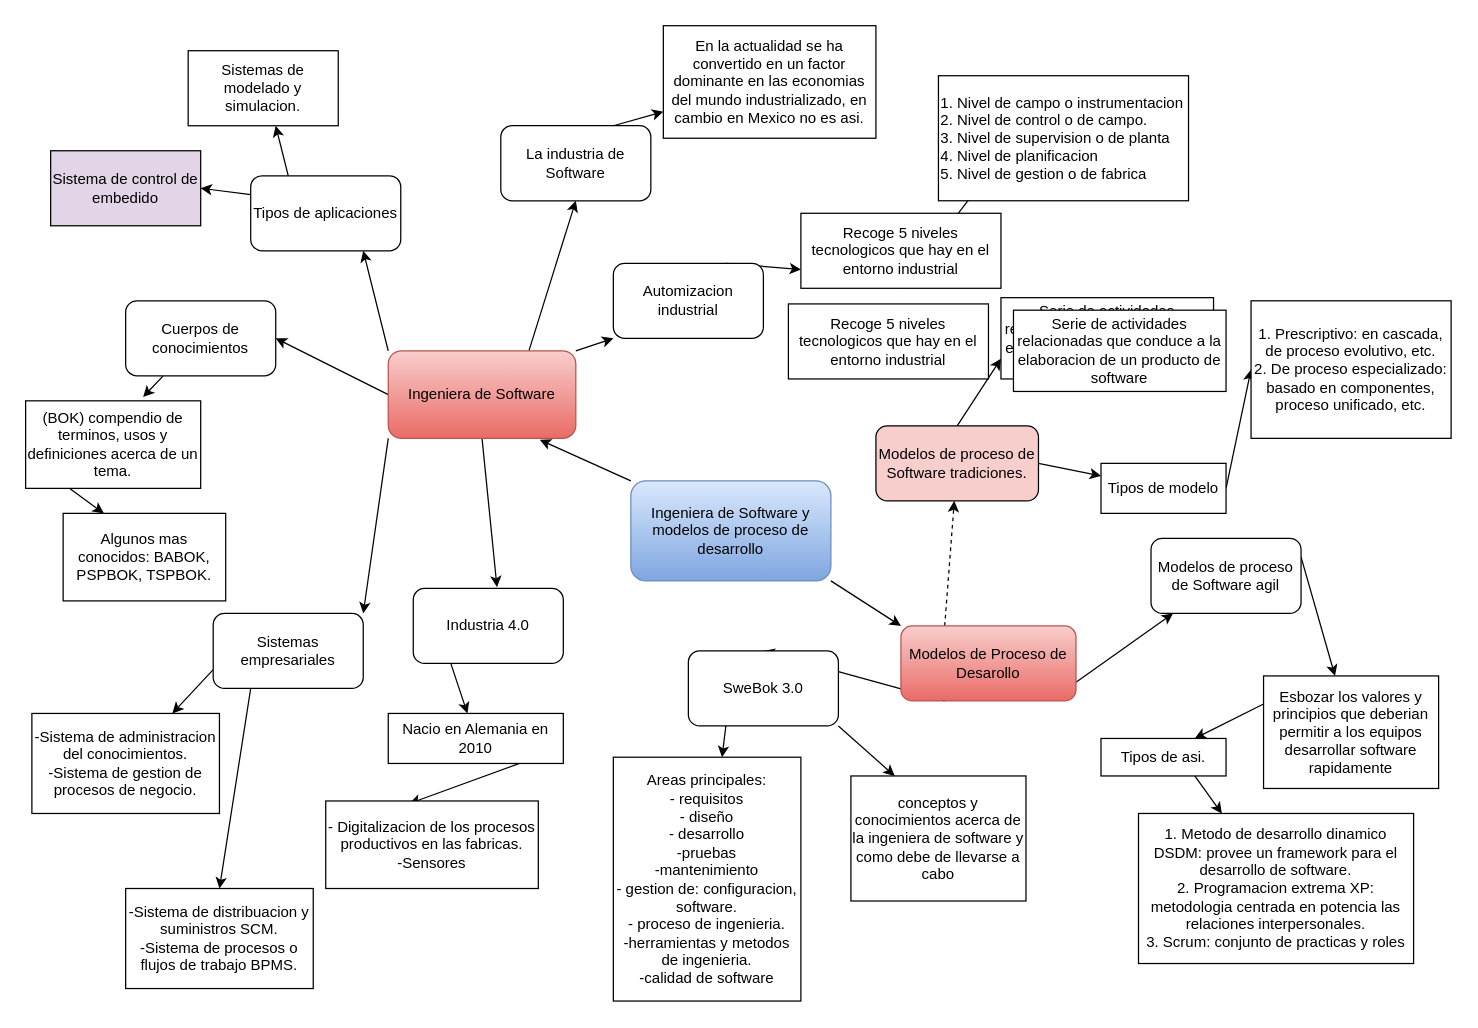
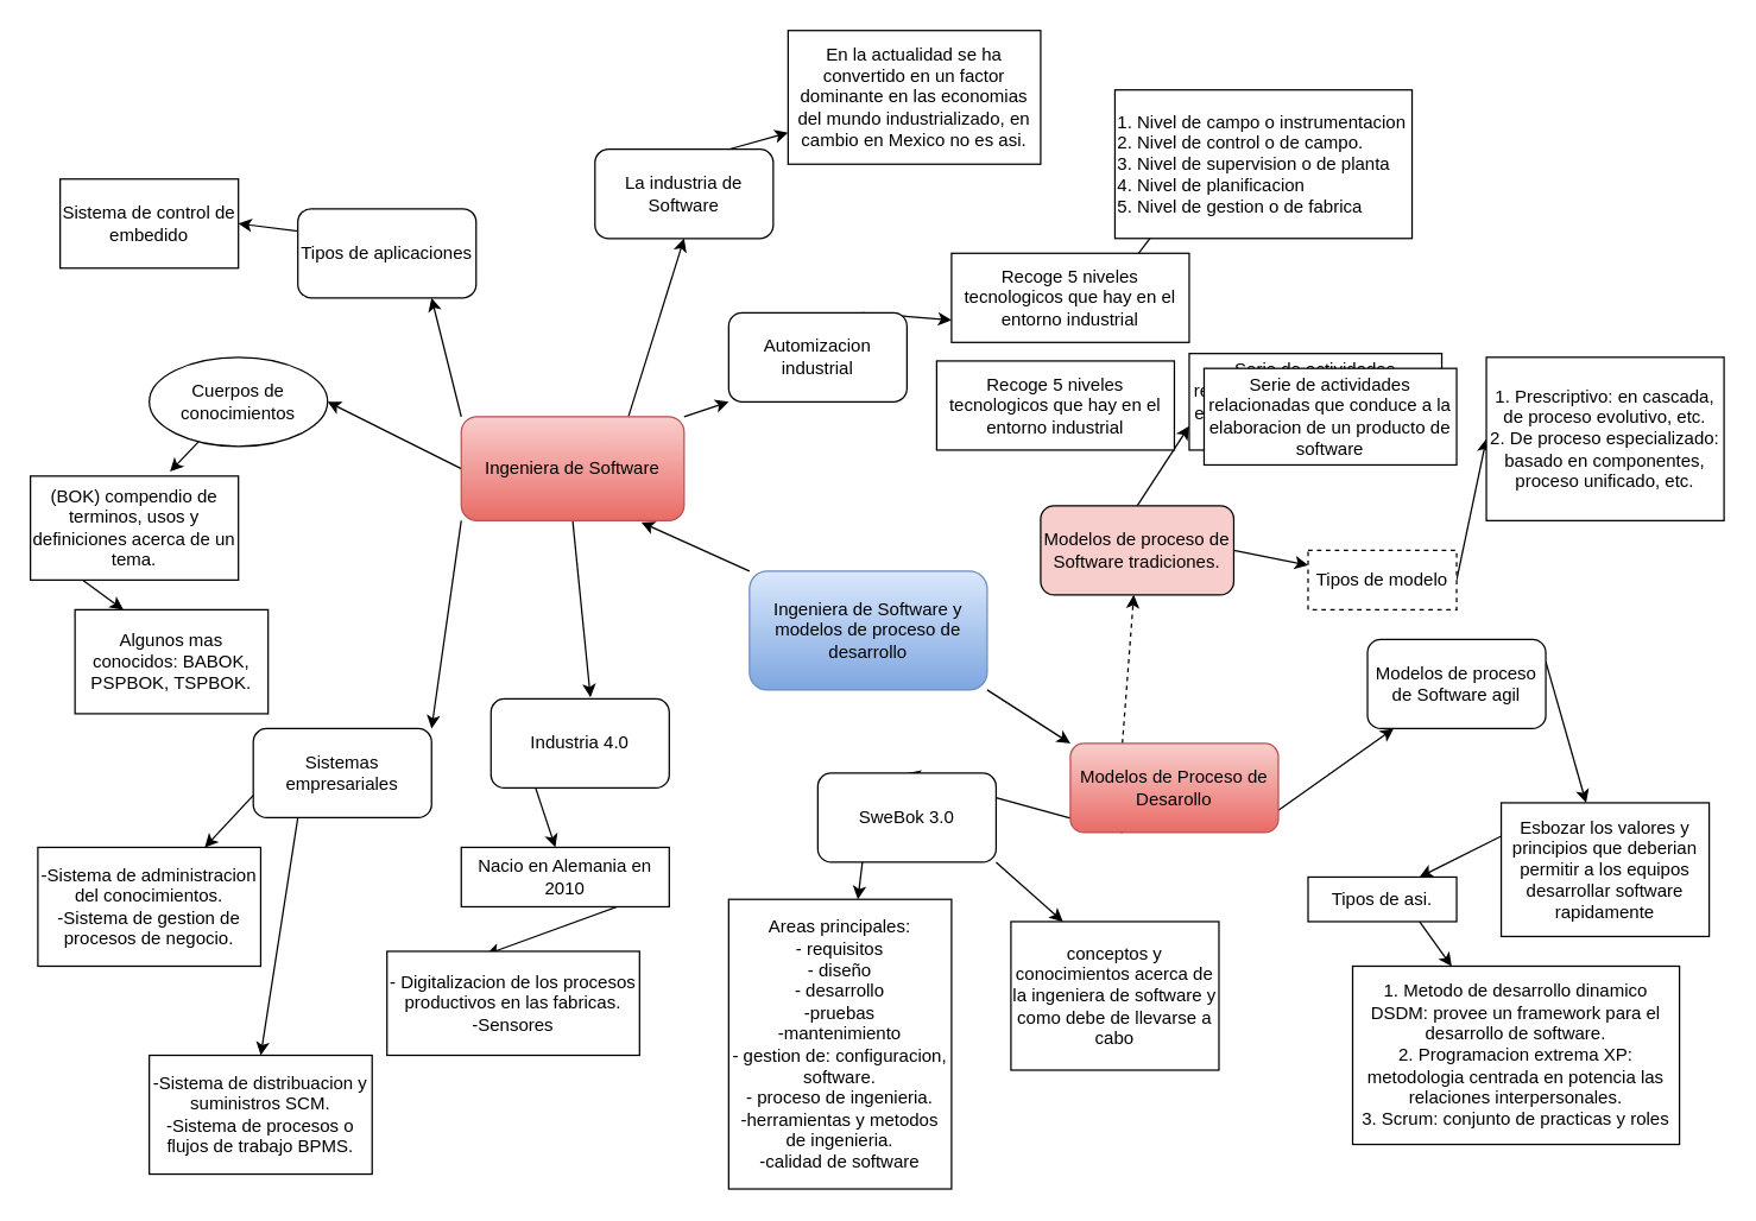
- <mxCell id="37" value="Sistemas de modelado y simulacion." style="rounded=0;whiteSpace=wrap;html=1;strokeColor=#000000;" parent="1" vertex="1"><mxGeometry x="150" y="40" width="120" height="60" as="geometry" /></mxCell>
- <mxCell id="22" style="edgeStyle=none;rounded=0;orthogonalLoop=1;jettySize=auto;html=1;exitX=0.25;exitY=0;exitDx=0;exitDy=0;entryX=0.583;entryY=1;entryDx=0;entryDy=0;entryPerimeter=0;strokeColor=#000000;" parent="1" source="24" target="37" edge="1"><mxGeometry relative="1" as="geometry" /></mxCell>
- <mxCell id="38" value="Sistema de control de embedido" style="rounded=0;whiteSpace=wrap;html=1;strokeColor=#000000;fillColor=#e1d5e7;" parent="1" vertex="1"><mxGeometry x="40" y="120" width="120" height="60" as="geometry" /></mxCell>
+ <mxCell id="38" value="Sistema de control de embedido" style="rounded=0;whiteSpace=wrap;html=1;strokeColor=#000000;" parent="1" vertex="1"><mxGeometry x="40" y="120" width="120" height="60" as="geometry" /></mxCell>
- <mxCell id="26" value="Cuerpos de conocimientos" style="rounded=1;whiteSpace=wrap;html=1;strokeColor=#000000;" parent="1" vertex="1"><mxGeometry x="100" y="240" width="120" height="60" as="geometry" /></mxCell>
+ <mxCell id="26" value="Cuerpos de conocimientos" style="ellipse;whiteSpace=wrap;html=1;strokeColor=#000000;" parent="1" vertex="1"><mxGeometry x="100" y="240" width="120" height="60" as="geometry" /></mxCell>
- <mxCell id="55" value="Tipos de modelo" style="rounded=0;whiteSpace=wrap;html=1;strokeColor=#000000;" parent="1" vertex="1"><mxGeometry x="880" y="370" width="100" height="40" as="geometry" /></mxCell>
+ <mxCell id="55" value="Tipos de modelo" style="rounded=0;whiteSpace=wrap;html=1;strokeColor=#000000;dashed=1;" parent="1" vertex="1"><mxGeometry x="880" y="370" width="100" height="40" as="geometry" /></mxCell>
